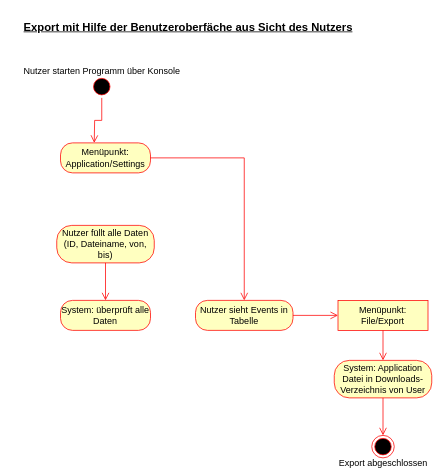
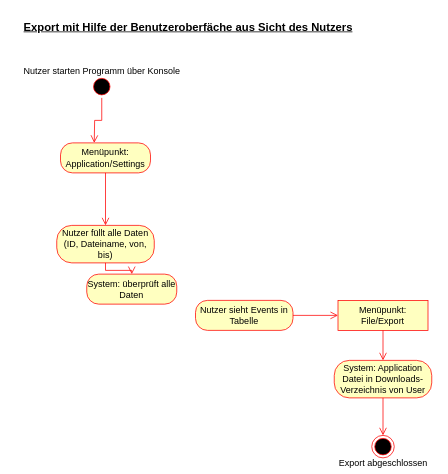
- <mxCell id="6" value="" style="edgeStyle=orthogonalEdgeStyle;html=1;verticalAlign=bottom;endArrow=open;endSize=8;strokeColor=#ff0000;rounded=0;" edge="1" source="5" parent="1" target="10"><mxGeometry relative="1" as="geometry"><mxPoint x="140" y="290" as="targetPoint" /></mxGeometry></mxCell>
+ <mxCell id="6" value="" style="edgeStyle=orthogonalEdgeStyle;html=1;verticalAlign=bottom;endArrow=open;endSize=8;strokeColor=#ff0000;rounded=0;entryX=0.5;entryY=0;entryDx=0;entryDy=0;" edge="1" source="5" parent="1" target="7"><mxGeometry relative="1" as="geometry"><mxPoint x="140" y="290" as="targetPoint" /></mxGeometry></mxCell>
- <mxCell id="9" value="System: überprüft alle Daten" style="rounded=1;whiteSpace=wrap;html=1;arcSize=40;fontColor=#000000;fillColor=#ffffc0;strokeColor=#ff0000;" vertex="1" parent="1"><mxGeometry x="80" y="400" width="120" height="40" as="geometry" /></mxCell>
+ <mxCell id="9" value="System: überprüft alle Daten" style="rounded=1;whiteSpace=wrap;html=1;arcSize=40;fontColor=#000000;fillColor=#ffffc0;strokeColor=#ff0000;" vertex="1" parent="1"><mxGeometry x="115" y="365" width="120" height="40" as="geometry" /></mxCell>
